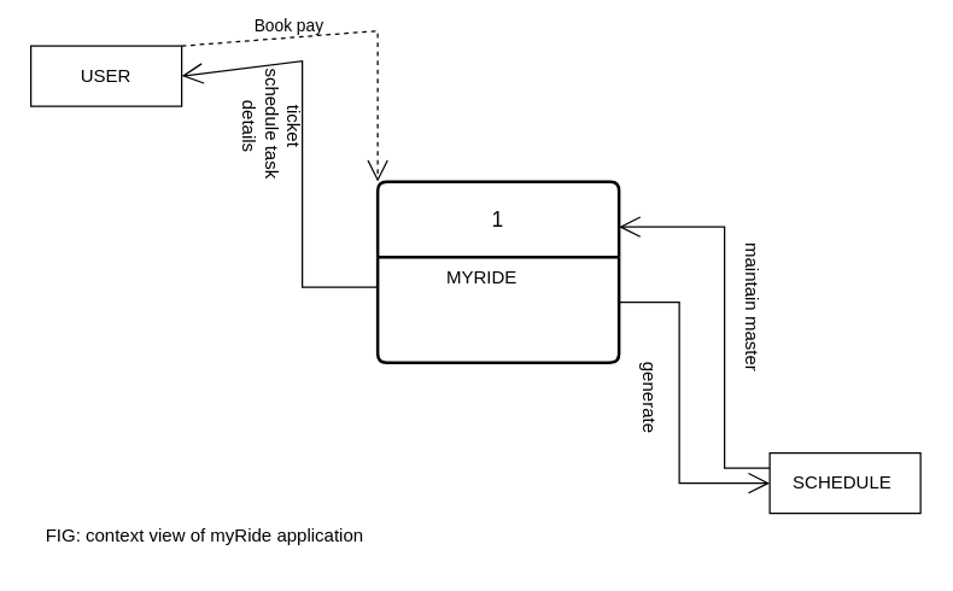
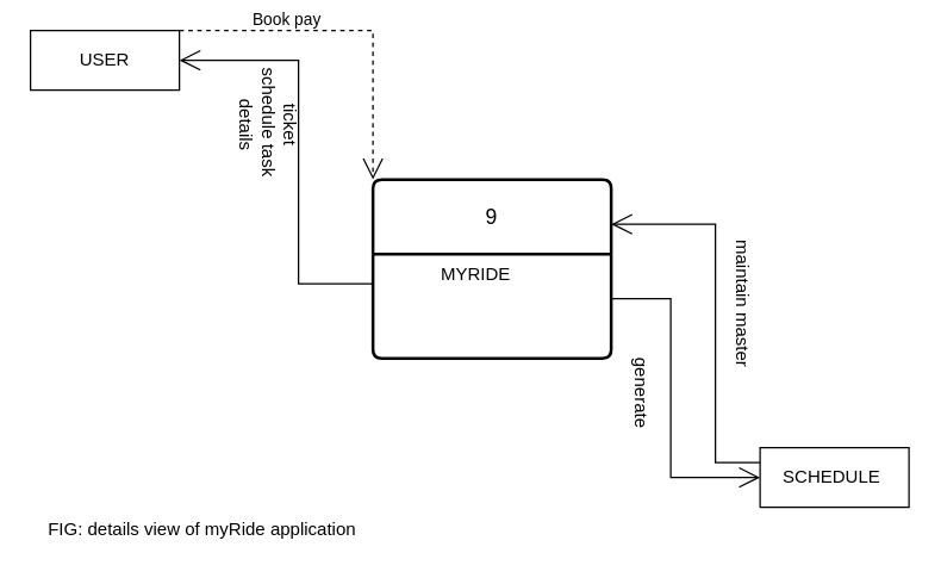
- <mxCell id="5" value="USER" style="whiteSpace=wrap;html=1;align=center;labelBackgroundColor=none;" parent="1" vertex="1"><mxGeometry x="20" y="30" width="100" height="40" as="geometry" /></mxCell>
+ <mxCell id="5" value="USER" style="whiteSpace=wrap;html=1;align=center;labelBackgroundColor=none;" parent="1" vertex="1"><mxGeometry x="20" y="20" width="100" height="40" as="geometry" /></mxCell>
- <mxCell id="2" value="1" style="swimlane;childLayout=stackLayout;horizontal=1;startSize=50;horizontalStack=0;rounded=1;fontSize=14;fontStyle=0;strokeWidth=2;resizeParent=0;resizeLast=1;shadow=0;dashed=0;align=center;arcSize=4;whiteSpace=wrap;html=1;labelBackgroundColor=none;" parent="1" vertex="1"><mxGeometry x="250" y="120" width="160" height="120" as="geometry" /></mxCell>
+ <mxCell id="2" value="9" style="swimlane;childLayout=stackLayout;horizontal=1;startSize=50;horizontalStack=0;rounded=1;fontSize=14;fontStyle=0;strokeWidth=2;resizeParent=0;resizeLast=1;shadow=0;dashed=0;align=center;arcSize=4;whiteSpace=wrap;html=1;labelBackgroundColor=none;" parent="1" vertex="1"><mxGeometry x="250" y="120" width="160" height="120" as="geometry" /></mxCell>
- <mxCell id="14" value="FIG: context view of myRide application" style="text;html=1;align=center;verticalAlign=middle;resizable=0;points=[];autosize=1;strokeColor=none;fillColor=none;labelBackgroundColor=none;" parent="1" vertex="1"><mxGeometry x="20" y="340" width="230" height="30" as="geometry" /></mxCell>
+ <mxCell id="14" value="FIG: details view of myRide application" style="text;html=1;align=center;verticalAlign=middle;resizable=0;points=[];autosize=1;strokeColor=none;fillColor=none;labelBackgroundColor=none;" parent="1" vertex="1"><mxGeometry x="20" y="340" width="230" height="30" as="geometry" /></mxCell>
